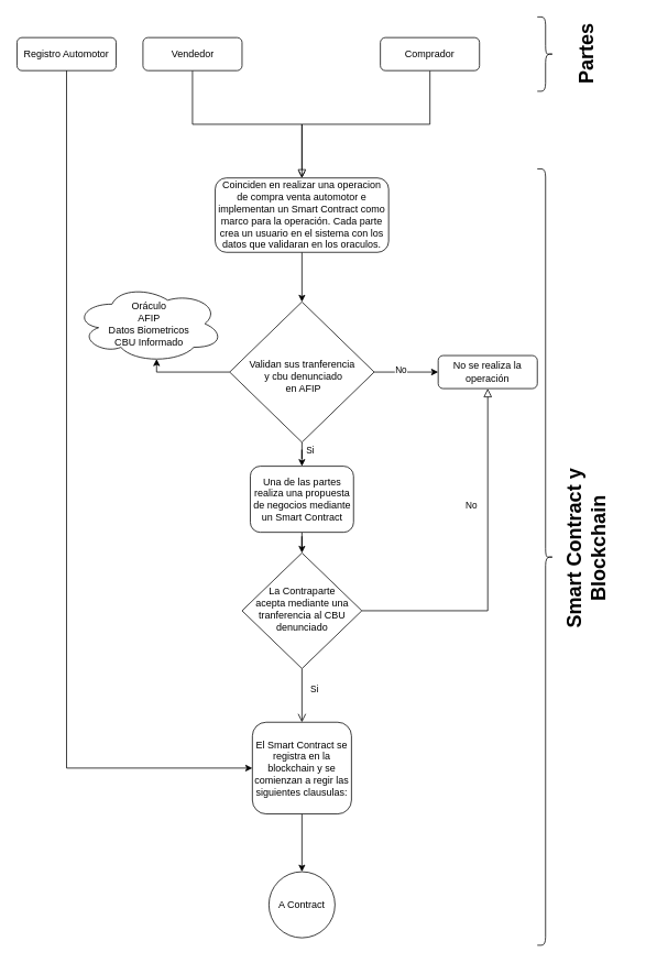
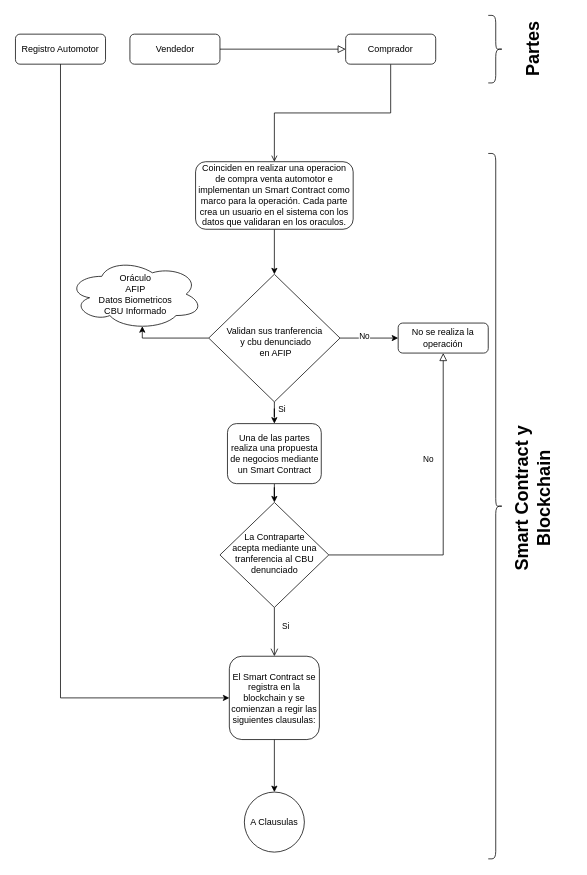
- <mxCell id="2" value="" style="rounded=0;html=1;jettySize=auto;orthogonalLoop=1;fontSize=11;endArrow=block;endFill=0;endSize=8;strokeWidth=1;shadow=0;labelBackgroundColor=none;edgeStyle=orthogonalEdgeStyle;entryX=0.5;entryY=0;entryDx=0;entryDy=0;" parent="1" source="3" target="19" edge="1"><mxGeometry relative="1" as="geometry" /></mxCell>
+ <mxCell id="2" value="" style="rounded=0;html=1;jettySize=auto;orthogonalLoop=1;fontSize=11;endArrow=block;endFill=0;endSize=8;strokeWidth=1;shadow=0;labelBackgroundColor=none;edgeStyle=orthogonalEdgeStyle;" parent="1" source="3" target="17" edge="1"><mxGeometry relative="1" as="geometry" /></mxCell>
- <mxCell id="22" value="A Contract" style="ellipse;whiteSpace=wrap;html=1;aspect=fixed;" parent="1" vertex="1"><mxGeometry x="325" y="1055" width="80" height="80" as="geometry" /></mxCell>
+ <mxCell id="22" value="A Clausulas" style="ellipse;whiteSpace=wrap;html=1;aspect=fixed;" parent="1" vertex="1"><mxGeometry x="325" y="1055" width="80" height="80" as="geometry" /></mxCell>
